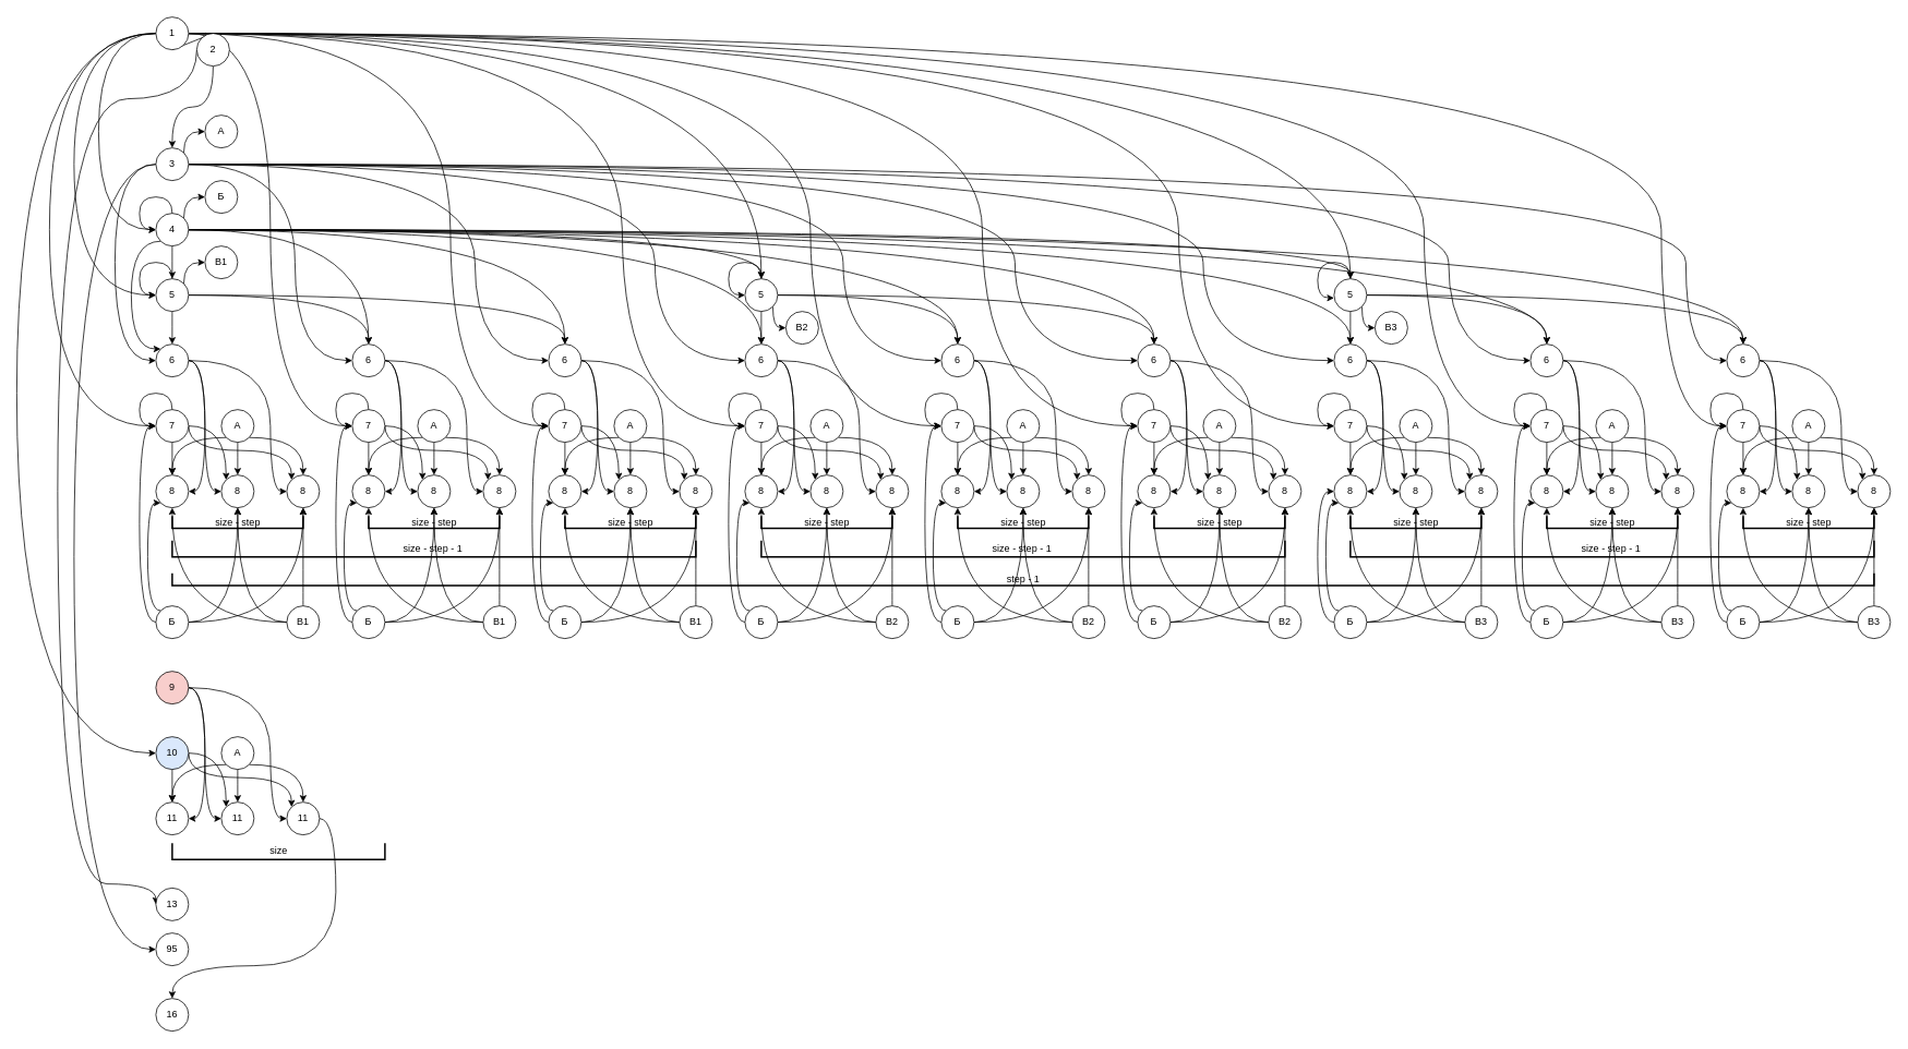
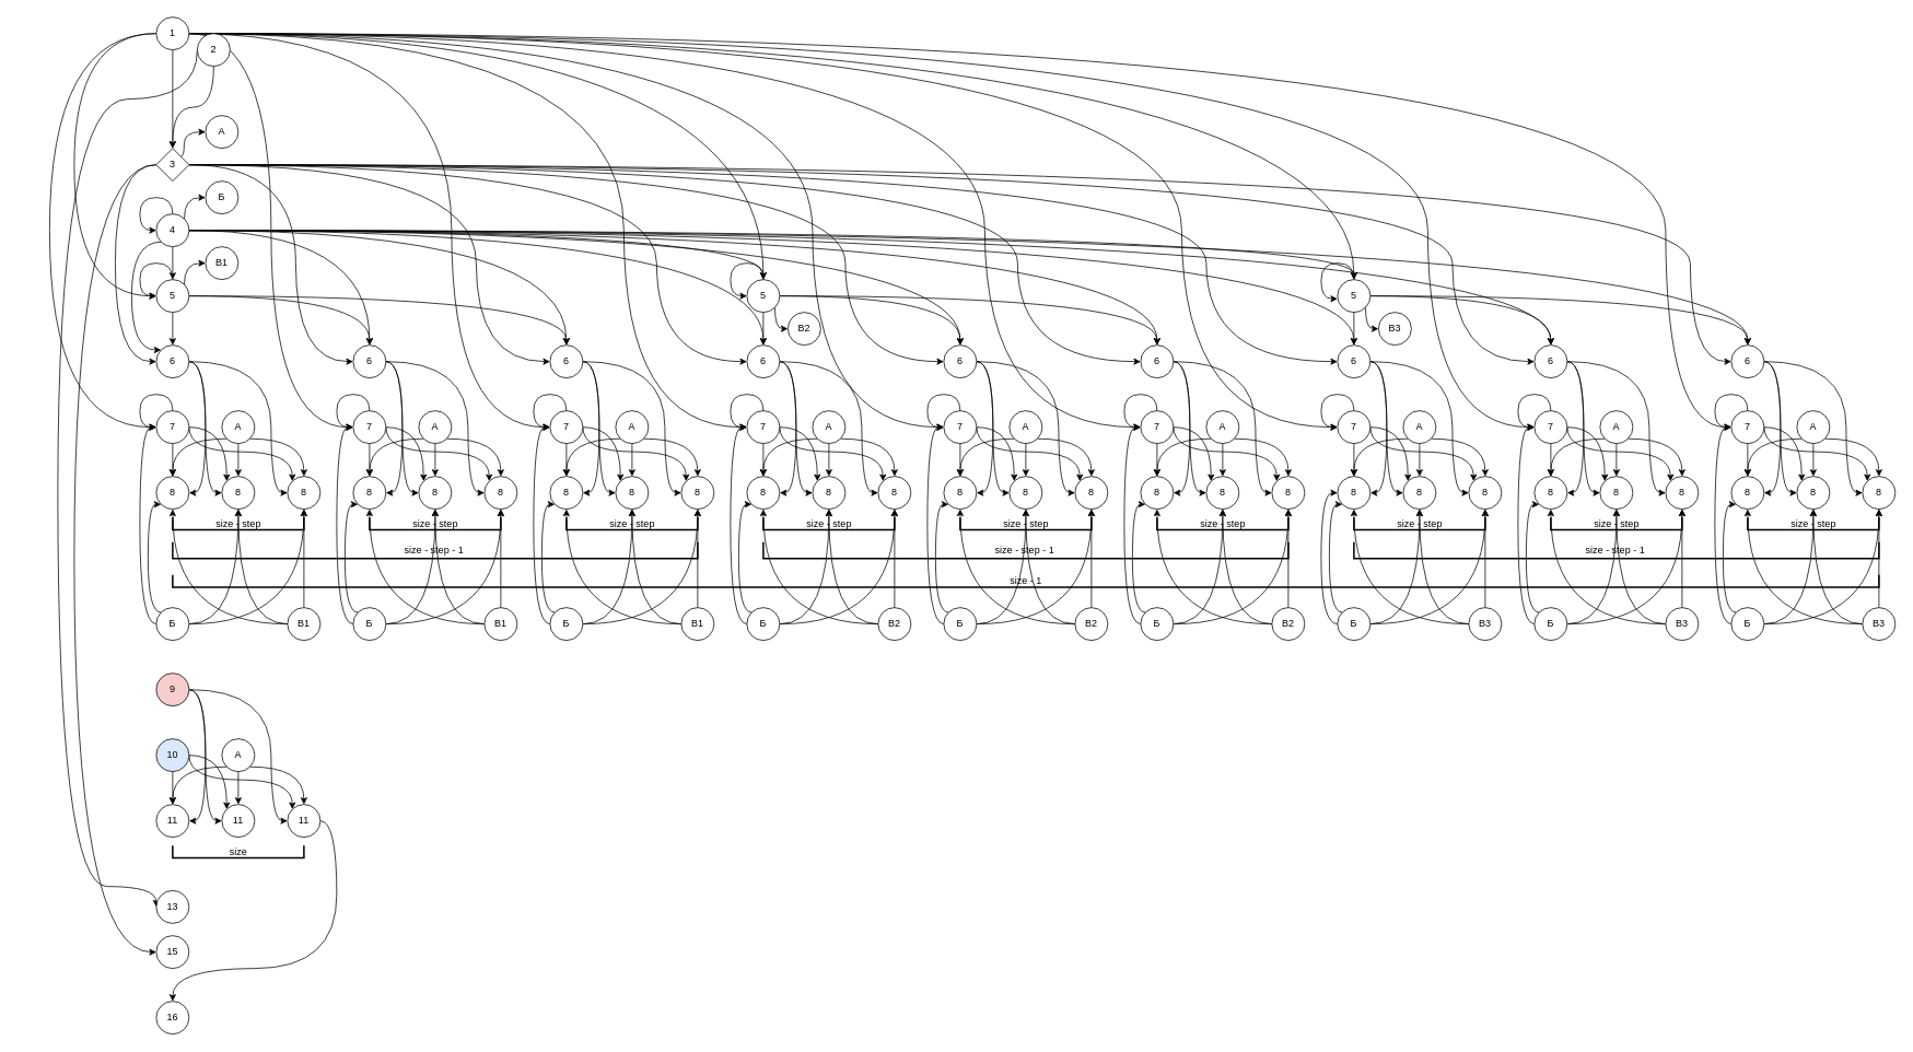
- <mxCell id="2" style="edgeStyle=none;rounded=0;orthogonalLoop=1;jettySize=auto;html=1;exitX=0.5;exitY=1;exitDx=0;exitDy=0;entryX=0.5;entryY=0;entryDx=0;entryDy=0;endArrow=classic;endFill=1;" edge="1" parent="1" source="17" target="20"><mxGeometry relative="1" as="geometry" /></mxCell>
+ <mxCell id="2" style="edgeStyle=none;rounded=0;orthogonalLoop=1;jettySize=auto;html=1;exitX=0.5;exitY=1;exitDx=0;exitDy=0;endArrow=classic;endFill=1;" edge="1" parent="1" source="17" target="32"><mxGeometry relative="1" as="geometry" /></mxCell>
- <mxCell id="3" style="edgeStyle=orthogonalEdgeStyle;rounded=0;orthogonalLoop=1;jettySize=auto;html=1;exitX=0;exitY=0.5;exitDx=0;exitDy=0;entryX=0;entryY=0.5;entryDx=0;entryDy=0;endArrow=classic;endFill=1;curved=1;" edge="1" parent="1" source="17" target="46"><mxGeometry relative="1" as="geometry"><Array as="points"><mxPoint x="120" y="40" /><mxPoint x="120" y="280" /></Array></mxGeometry></mxCell>
- <mxCell id="32" value="3" style="ellipse;whiteSpace=wrap;html=1;aspect=fixed;" vertex="1" parent="1"><mxGeometry x="190" y="180" width="40" height="40" as="geometry" /></mxCell>
+ <mxCell id="32" value="3" style="rhombus;whiteSpace=wrap;html=1;aspect=fixed;" vertex="1" parent="1"><mxGeometry x="190" y="180" width="40" height="40" as="geometry" /></mxCell>
- <mxCell id="16" style="edgeStyle=orthogonalEdgeStyle;curved=1;rounded=0;orthogonalLoop=1;jettySize=auto;html=1;exitX=0;exitY=0.5;exitDx=0;exitDy=0;entryX=0;entryY=0.5;entryDx=0;entryDy=0;endArrow=classic;endFill=1;" edge="1" parent="1" source="17" target="54"><mxGeometry relative="1" as="geometry"><Array as="points"><mxPoint x="20" y="40" /><mxPoint x="20" y="920" /></Array></mxGeometry></mxCell>
- <mxCell id="189" value="step - 1" style="strokeWidth=2;html=1;shape=mxgraph.flowchart.annotation_1;align=center;pointerEvents=1;direction=north;" vertex="1" parent="1"><mxGeometry x="210" y="700" width="2080" height="15" as="geometry" /></mxCell>
+ <mxCell id="189" value="size - 1" style="strokeWidth=2;html=1;shape=mxgraph.flowchart.annotation_1;align=center;pointerEvents=1;direction=north;" vertex="1" parent="1"><mxGeometry x="210" y="700" width="2080" height="15" as="geometry" /></mxCell>
- <mxCell id="176" value="size" style="strokeWidth=2;html=1;shape=mxgraph.flowchart.annotation_1;align=center;pointerEvents=1;direction=north;" vertex="1" parent="1"><mxGeometry x="210" y="1030" width="260" height="20" as="geometry" /></mxCell>
+ <mxCell id="176" value="size" style="strokeWidth=2;html=1;shape=mxgraph.flowchart.annotation_1;align=center;pointerEvents=1;direction=north;" vertex="1" parent="1"><mxGeometry x="210" y="1030" width="160" height="15" as="geometry" /></mxCell>
- <mxCell id="57" value="95" style="ellipse;whiteSpace=wrap;html=1;aspect=fixed;" vertex="1" parent="1"><mxGeometry x="190" y="1140" width="40" height="40" as="geometry" /></mxCell>
+ <mxCell id="57" value="15" style="ellipse;whiteSpace=wrap;html=1;aspect=fixed;" vertex="1" parent="1"><mxGeometry x="190" y="1140" width="40" height="40" as="geometry" /></mxCell>
